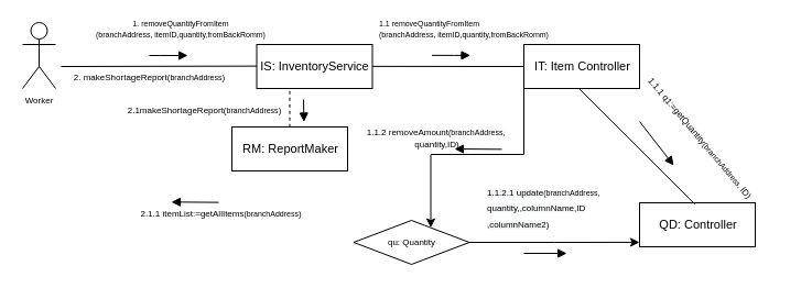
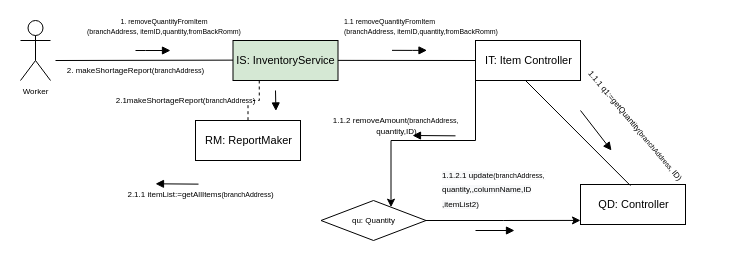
- <mxCell id="6" value="&lt;span style=&quot;font-size: 11px;&quot;&gt;IS: InventoryService&lt;/span&gt;" style="html=1;fontSize=8;" parent="1" vertex="1"><mxGeometry x="232.5" y="40" width="105" height="40" as="geometry" /></mxCell>
+ <mxCell id="6" value="&lt;span style=&quot;font-size: 11px;&quot;&gt;IS: InventoryService&lt;/span&gt;" style="html=1;fontSize=8;fillColor=#d5e8d4;" parent="1" vertex="1"><mxGeometry x="232.5" y="40" width="105" height="40" as="geometry" /></mxCell>
- <mxCell id="25" value="&lt;span style=&quot;font-size: 11px;&quot;&gt;RM: ReportMaker&lt;/span&gt;" style="html=1;fontSize=8;" vertex="1" parent="1"><mxGeometry x="210" y="115" width="105" height="40" as="geometry" /></mxCell>
+ <mxCell id="25" value="&lt;span style=&quot;font-size: 11px;&quot;&gt;RM: ReportMaker&lt;/span&gt;" style="html=1;fontSize=8;" vertex="1" parent="1"><mxGeometry x="195" y="120" width="105" height="40" as="geometry" /></mxCell>
- <mxCell id="19" value="&lt;span style=&quot;color: rgb(0, 0, 0); font-family: Helvetica; font-size: 8px; font-style: normal; font-variant-ligatures: normal; font-variant-caps: normal; font-weight: 400; letter-spacing: normal; orphans: 2; text-align: center; text-indent: 0px; text-transform: none; widows: 2; word-spacing: 0px; -webkit-text-stroke-width: 0px; background-color: rgb(248, 249, 250); text-decoration-thickness: initial; text-decoration-style: initial; text-decoration-color: initial; float: none; display: inline !important;&quot;&gt;1.1.2.1 update&lt;span style=&quot;font-size: 7px; background-color: rgb(255, 255, 255);&quot;&gt;(branchAddress,&amp;nbsp;&lt;/span&gt;&lt;br&gt;quantity,,columnName,ID&lt;/span&gt;&lt;br style=&quot;color: rgb(0, 0, 0); font-family: Helvetica; font-size: 8px; font-style: normal; font-variant-ligatures: normal; font-variant-caps: normal; font-weight: 400; letter-spacing: normal; orphans: 2; text-align: center; text-indent: 0px; text-transform: none; widows: 2; word-spacing: 0px; -webkit-text-stroke-width: 0px; background-color: rgb(248, 249, 250); text-decoration-thickness: initial; text-decoration-style: initial; text-decoration-color: initial;&quot;&gt;&lt;span style=&quot;color: rgb(0, 0, 0); font-family: Helvetica; font-size: 8px; font-style: normal; font-variant-ligatures: normal; font-variant-caps: normal; font-weight: 400; letter-spacing: normal; orphans: 2; text-align: center; text-indent: 0px; text-transform: none; widows: 2; word-spacing: 0px; -webkit-text-stroke-width: 0px; background-color: rgb(248, 249, 250); text-decoration-thickness: initial; text-decoration-style: initial; text-decoration-color: initial; float: none; display: inline !important;&quot;&gt;,columnName2)&lt;/span&gt;" style="text;whiteSpace=wrap;html=1;" parent="1" vertex="1"><mxGeometry x="440" y="160" width="160" height="50" as="geometry" /></mxCell>
+ <mxCell id="19" value="&lt;span style=&quot;color: rgb(0, 0, 0); font-family: Helvetica; font-size: 8px; font-style: normal; font-variant-ligatures: normal; font-variant-caps: normal; font-weight: 400; letter-spacing: normal; orphans: 2; text-align: center; text-indent: 0px; text-transform: none; widows: 2; word-spacing: 0px; -webkit-text-stroke-width: 0px; background-color: rgb(248, 249, 250); text-decoration-thickness: initial; text-decoration-style: initial; text-decoration-color: initial; float: none; display: inline !important;&quot;&gt;1.1.2.1 update&lt;span style=&quot;font-size: 7px; background-color: rgb(255, 255, 255);&quot;&gt;(branchAddress,&amp;nbsp;&lt;/span&gt;&lt;br&gt;quantity,,columnName,ID&lt;/span&gt;&lt;br style=&quot;color: rgb(0, 0, 0); font-family: Helvetica; font-size: 8px; font-style: normal; font-variant-ligatures: normal; font-variant-caps: normal; font-weight: 400; letter-spacing: normal; orphans: 2; text-align: center; text-indent: 0px; text-transform: none; widows: 2; word-spacing: 0px; -webkit-text-stroke-width: 0px; background-color: rgb(248, 249, 250); text-decoration-thickness: initial; text-decoration-style: initial; text-decoration-color: initial;&quot;&gt;&lt;span style=&quot;color: rgb(0, 0, 0); font-family: Helvetica; font-size: 8px; font-style: normal; font-variant-ligatures: normal; font-variant-caps: normal; font-weight: 400; letter-spacing: normal; orphans: 2; text-align: center; text-indent: 0px; text-transform: none; widows: 2; word-spacing: 0px; -webkit-text-stroke-width: 0px; background-color: rgb(248, 249, 250); text-decoration-thickness: initial; text-decoration-style: initial; text-decoration-color: initial; float: none; display: inline !important;&quot;&gt;,itemList2)&lt;/span&gt;" style="text;whiteSpace=wrap;html=1;" parent="1" vertex="1"><mxGeometry x="440" y="160" width="160" height="50" as="geometry" /></mxCell>
